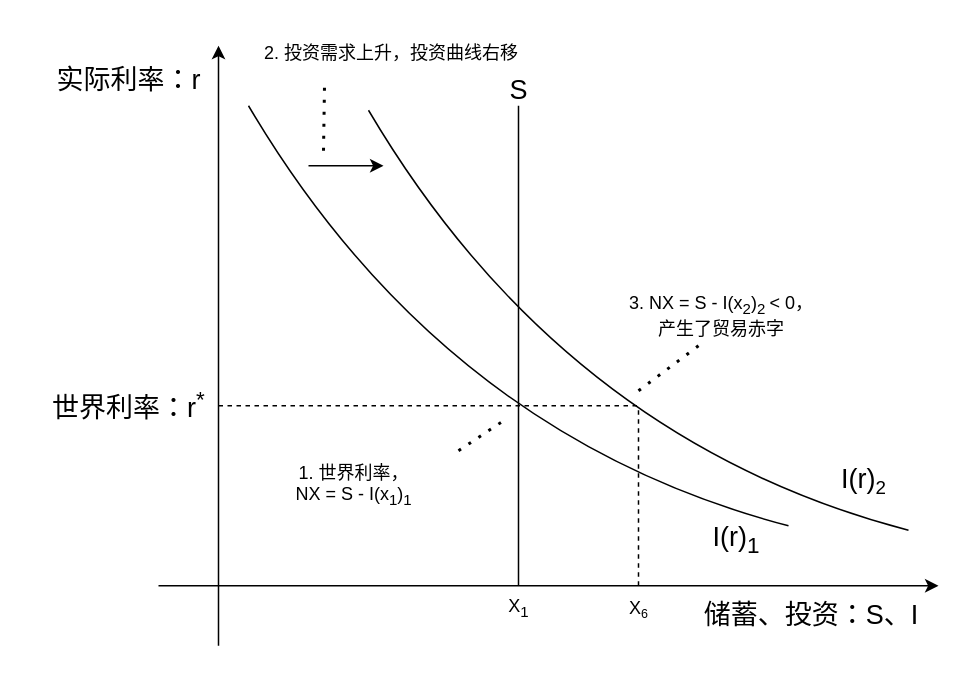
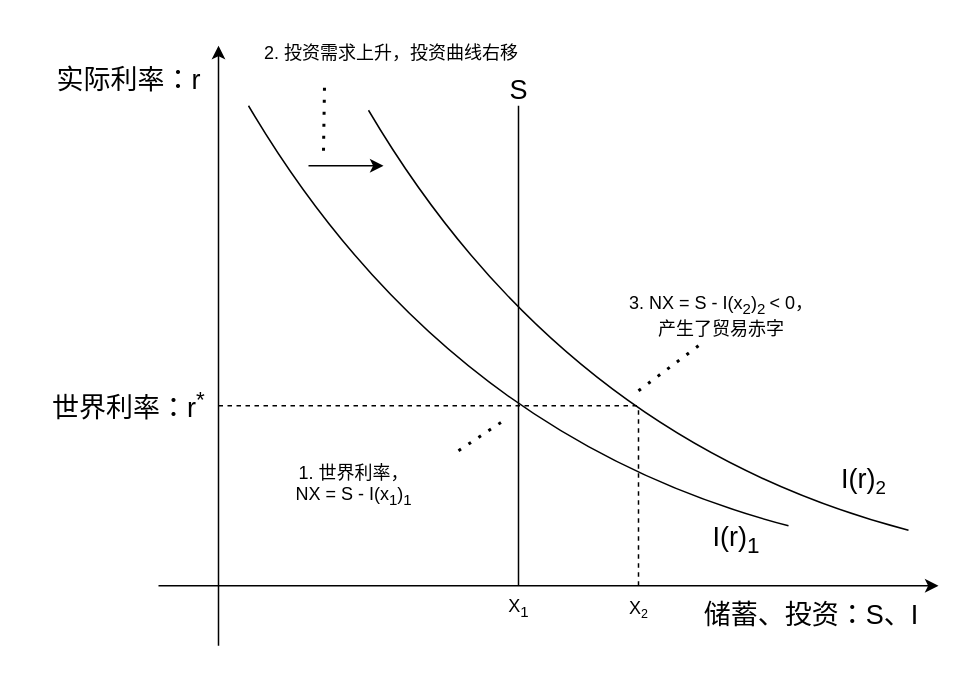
- <mxCell id="13" value="X&lt;span style=&quot;font-size: 10px;&quot;&gt;&lt;sub&gt;6&lt;/sub&gt;&lt;/span&gt;" style="text;html=1;align=center;verticalAlign=middle;resizable=0;points=[];autosize=1;strokeColor=none;fillColor=none;" vertex="1" parent="1"><mxGeometry x="405" y="390" width="40" height="30" as="geometry" /></mxCell>
+ <mxCell id="13" value="X&lt;span style=&quot;font-size: 10px;&quot;&gt;&lt;sub&gt;2&lt;/sub&gt;&lt;/span&gt;" style="text;html=1;align=center;verticalAlign=middle;resizable=0;points=[];autosize=1;strokeColor=none;fillColor=none;" vertex="1" parent="1"><mxGeometry x="405" y="390" width="40" height="30" as="geometry" /></mxCell>
